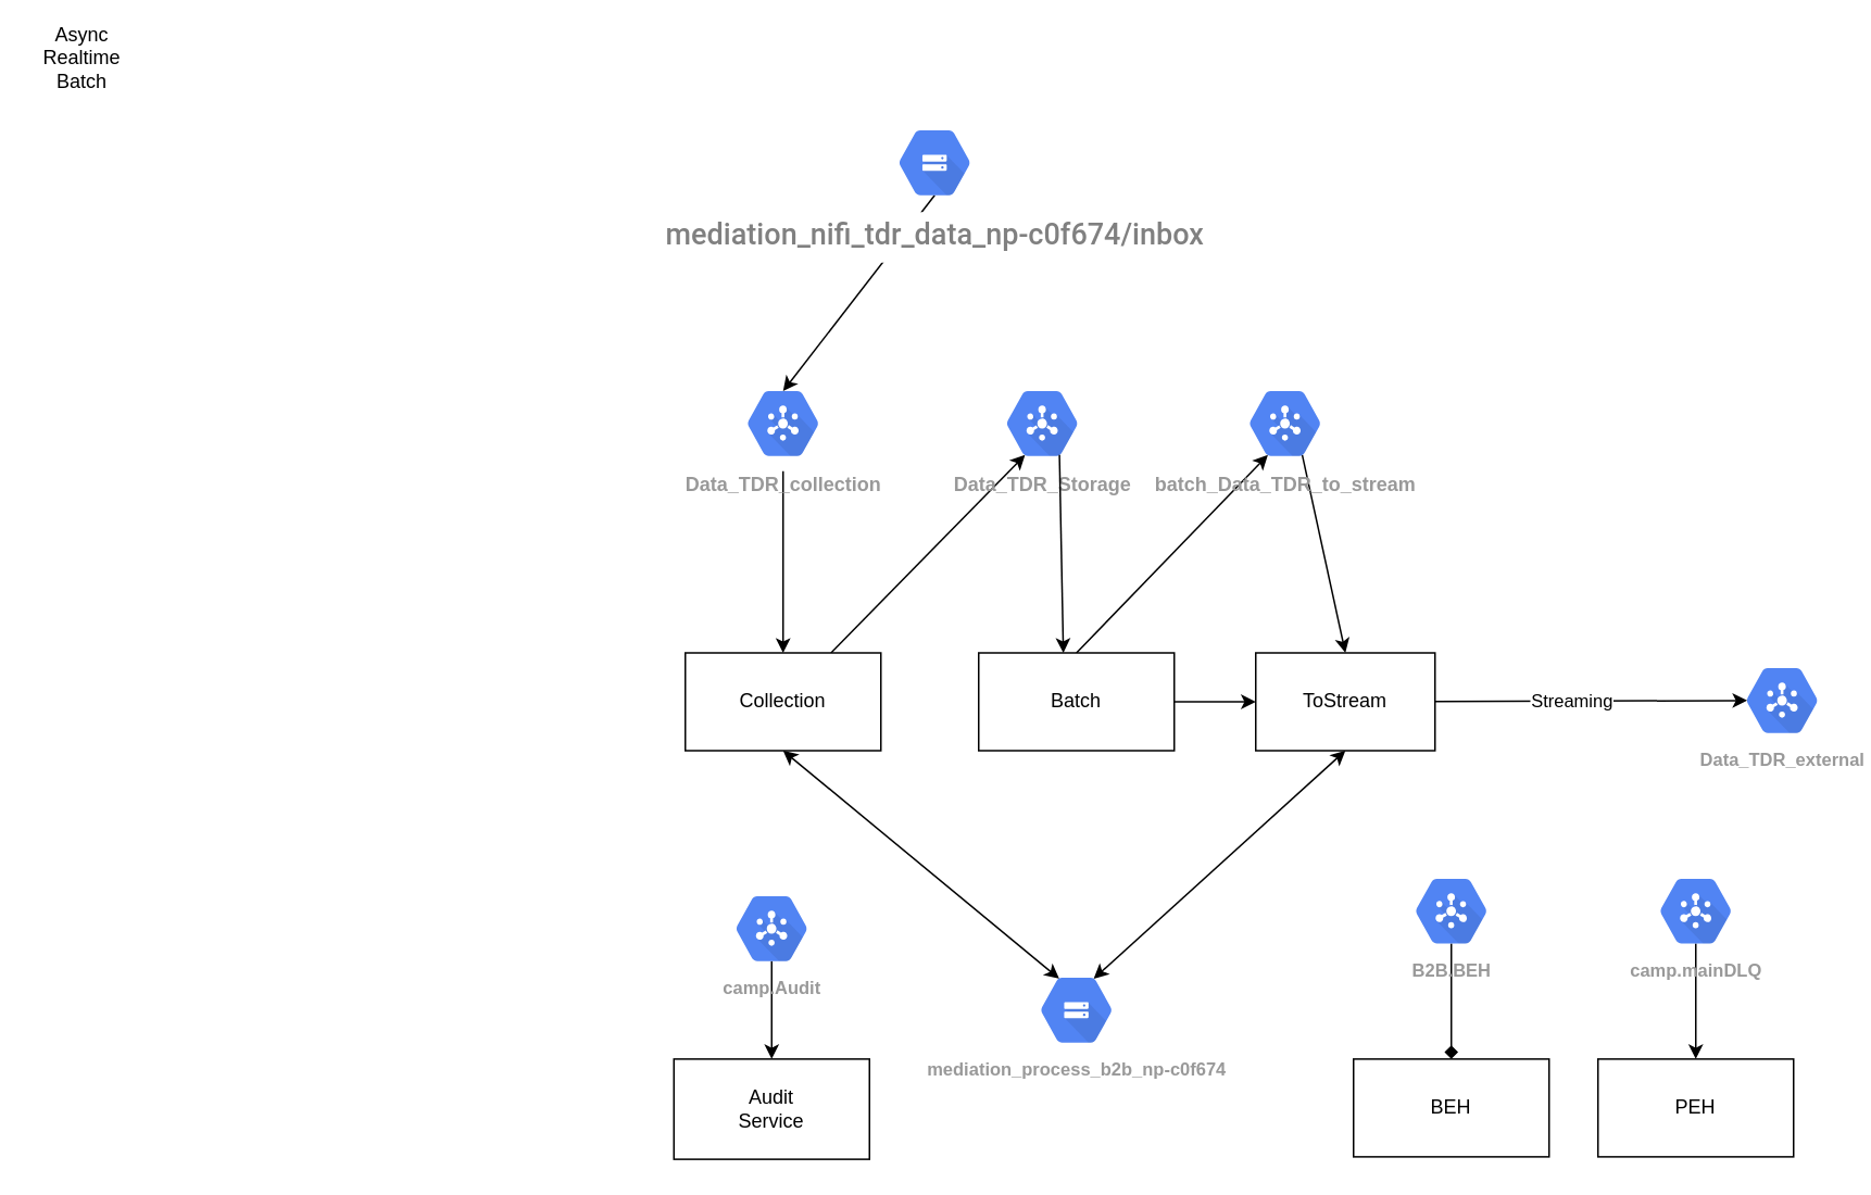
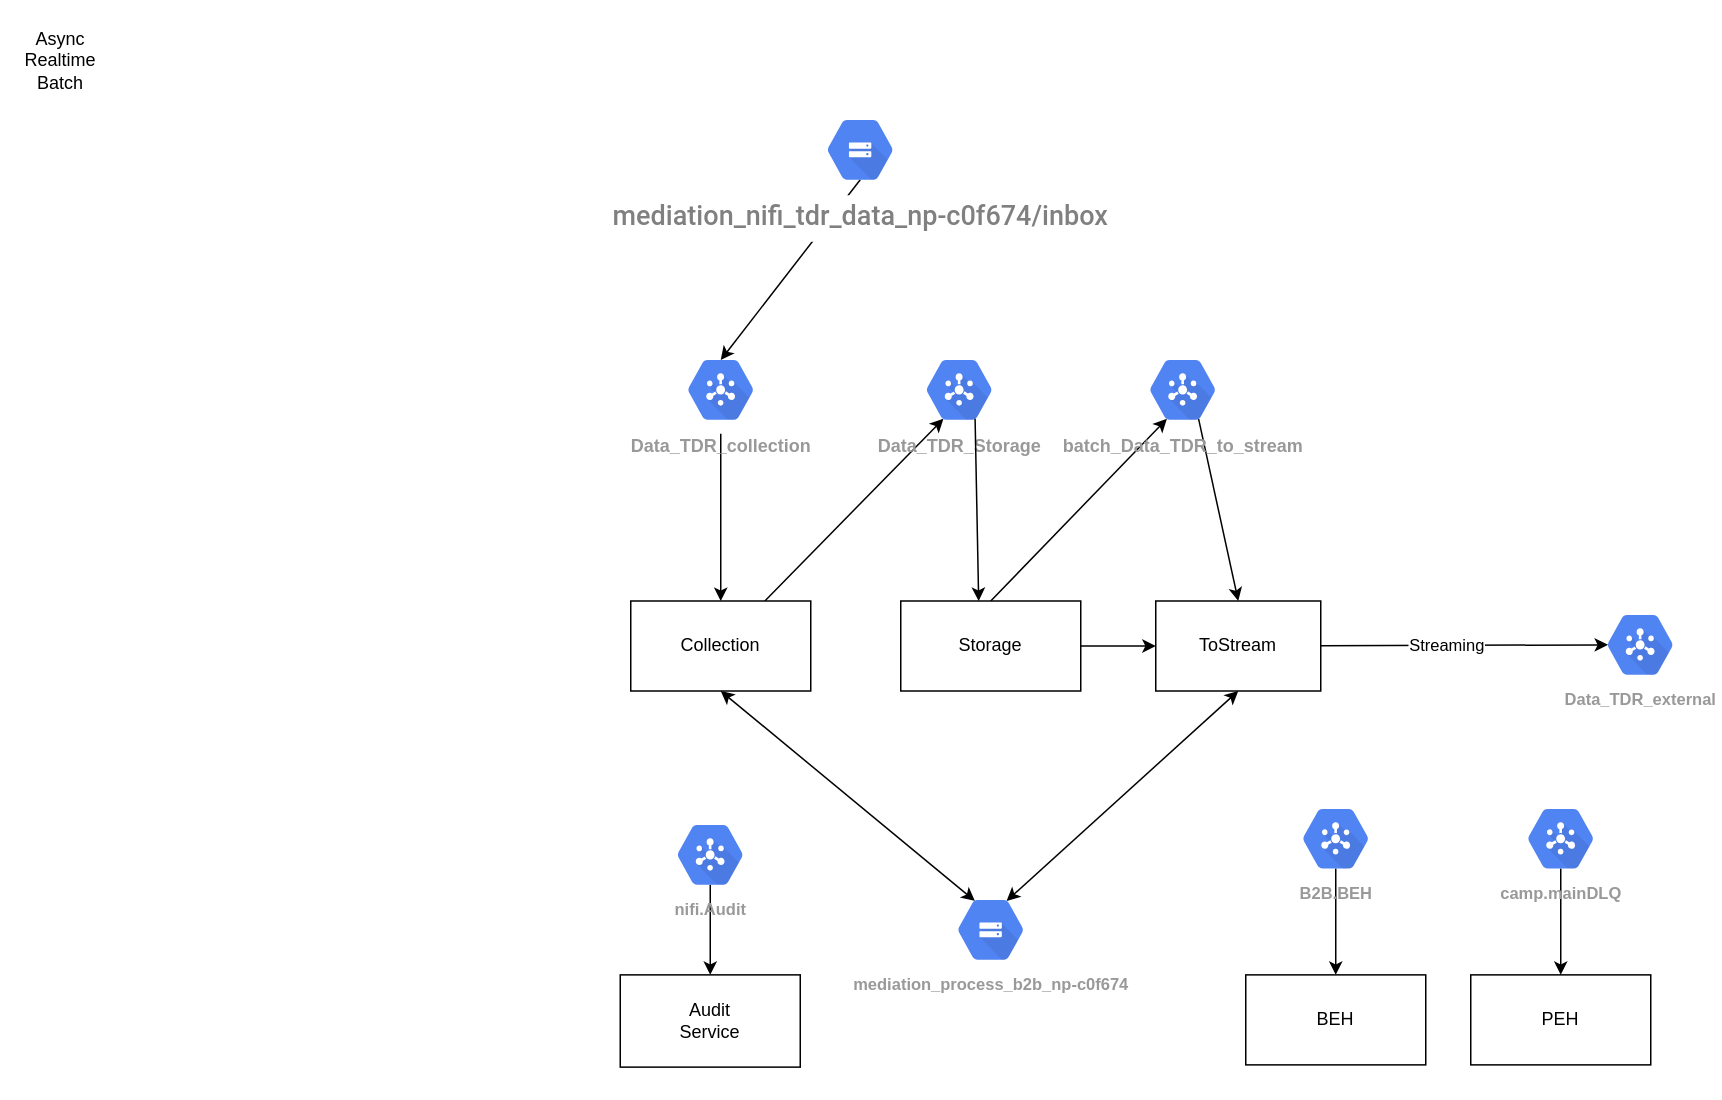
- <mxCell id="22" value="Async Realtime Batch&lt;br&gt;" style="text;html=1;strokeColor=none;fillColor=none;align=center;verticalAlign=middle;whiteSpace=wrap;rounded=0;" parent="1" vertex="1"><mxGeometry x="20" y="20" width="60" height="30" as="geometry" /></mxCell>
+ <mxCell id="22" value="Async Realtime Batch&lt;br&gt;" style="text;html=1;strokeColor=none;fillColor=none;align=center;verticalAlign=middle;whiteSpace=wrap;rounded=0;" parent="1" vertex="1"><mxGeometry x="10" y="25" width="60" height="30" as="geometry" /></mxCell>
- <mxCell id="7" value="Batch" style="rounded=0;whiteSpace=wrap;html=1;" parent="1" vertex="1"><mxGeometry x="600" y="400" width="120" height="60" as="geometry" /></mxCell>
+ <mxCell id="7" value="Storage" style="rounded=0;whiteSpace=wrap;html=1;" parent="1" vertex="1"><mxGeometry x="600" y="400" width="120" height="60" as="geometry" /></mxCell>
- <mxCell id="30" value="camp.Audit" style="sketch=0;html=1;fillColor=#5184F3;strokeColor=none;verticalAlign=top;labelPosition=center;verticalLabelPosition=bottom;align=center;spacingTop=-6;fontSize=11;fontStyle=1;fontColor=#999999;shape=mxgraph.gcp2.hexIcon;prIcon=cloud_pubsub" parent="1" vertex="1"><mxGeometry x="440" y="540" width="66" height="58.5" as="geometry" /></mxCell>
+ <mxCell id="30" value="nifi.Audit" style="sketch=0;html=1;fillColor=#5184F3;strokeColor=none;verticalAlign=top;labelPosition=center;verticalLabelPosition=bottom;align=center;spacingTop=-6;fontSize=11;fontStyle=1;fontColor=#999999;shape=mxgraph.gcp2.hexIcon;prIcon=cloud_pubsub" parent="1" vertex="1"><mxGeometry x="440" y="540" width="66" height="58.5" as="geometry" /></mxCell>
- <mxCell id="27" style="edgeStyle=none;html=1;exitX=0.5;exitY=0.84;exitDx=0;exitDy=0;exitPerimeter=0;endArrow=diamond;" parent="1" source="28" target="23" edge="1"><mxGeometry relative="1" as="geometry" /></mxCell>
+ <mxCell id="27" style="edgeStyle=none;html=1;exitX=0.5;exitY=0.84;exitDx=0;exitDy=0;exitPerimeter=0;" parent="1" source="28" target="23" edge="1"><mxGeometry relative="1" as="geometry" /></mxCell>
